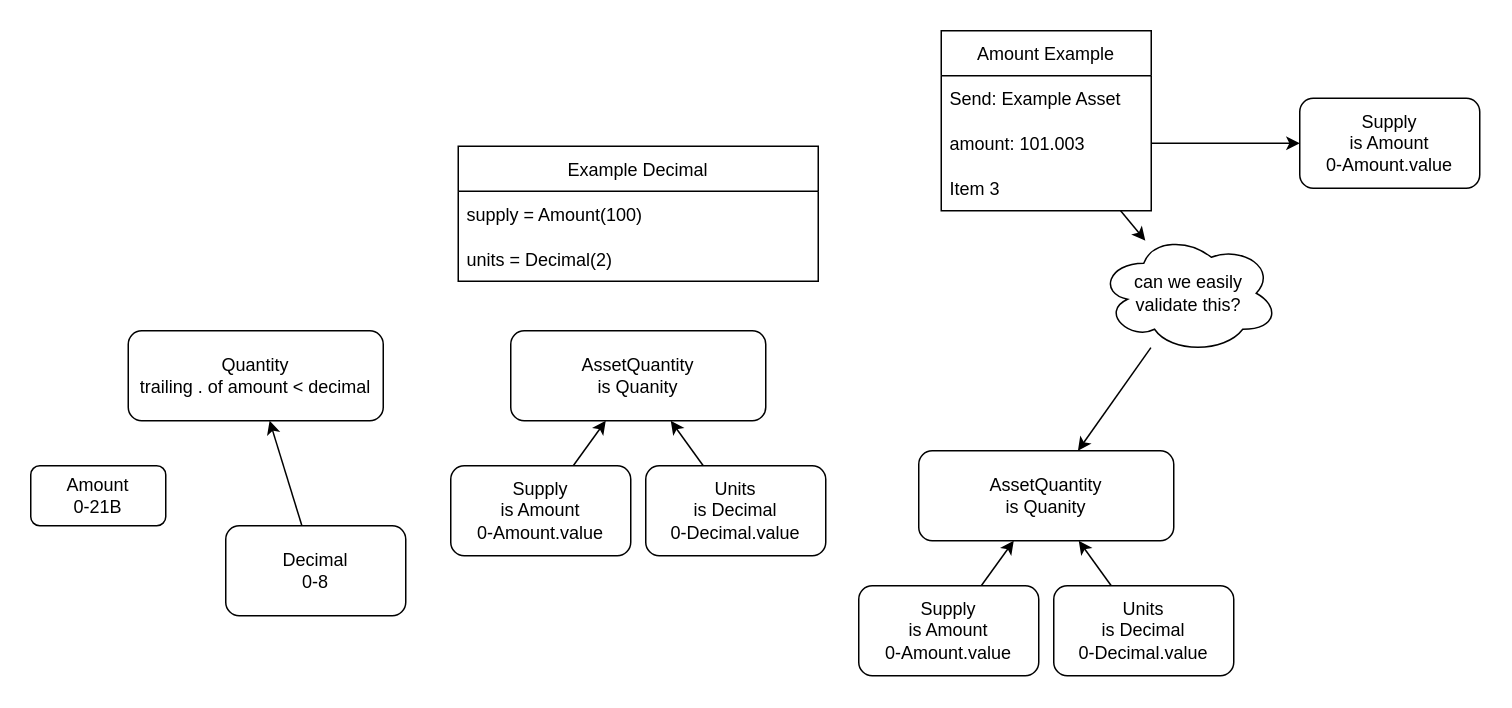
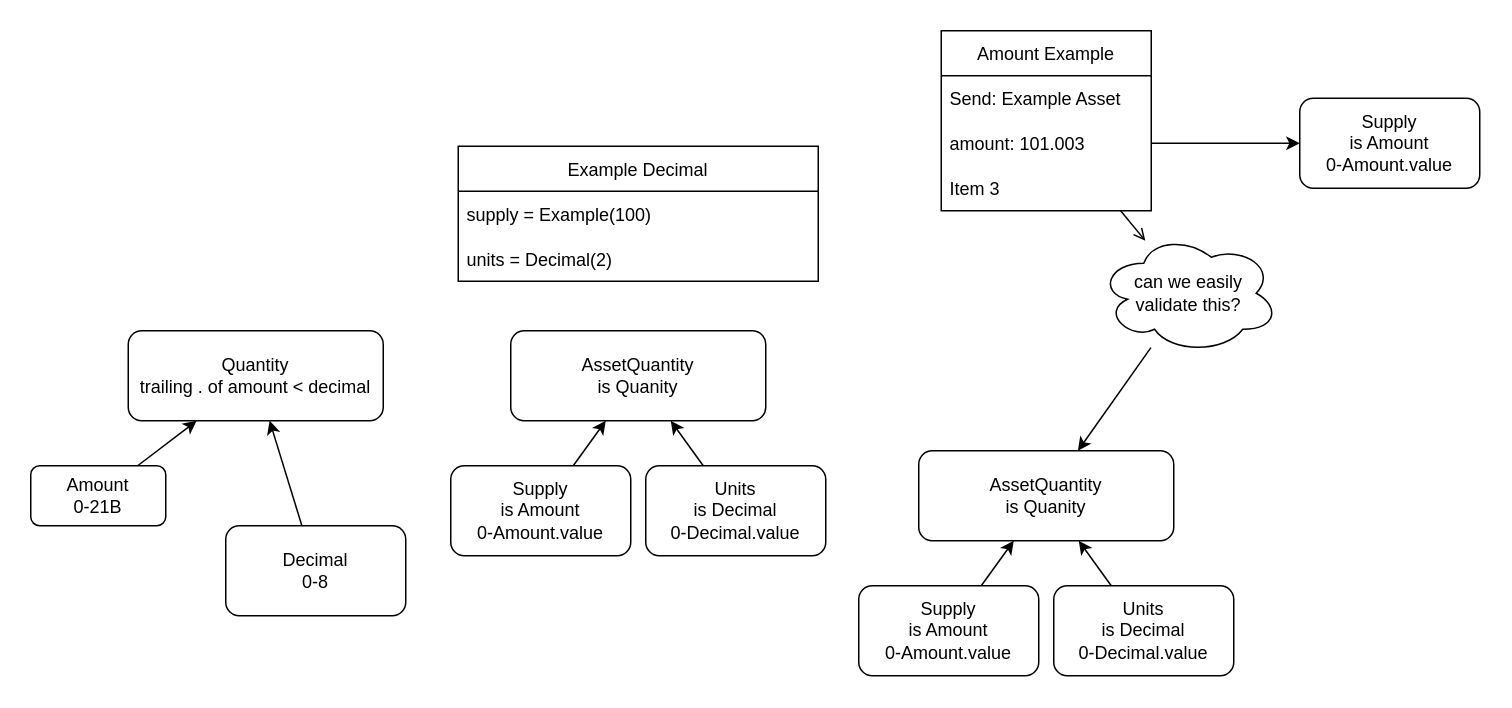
- <mxCell id="13" value="supply = Amount(100)" style="text;strokeColor=none;fillColor=none;align=left;verticalAlign=middle;spacingLeft=4;spacingRight=4;overflow=hidden;points=[[0,0.5],[1,0.5]];portConstraint=eastwest;rotatable=0;" vertex="1" parent="12"><mxGeometry y="30" width="240" height="30" as="geometry" /></mxCell>
+ <mxCell id="13" value="supply = Example(100)" style="text;strokeColor=none;fillColor=none;align=left;verticalAlign=middle;spacingLeft=4;spacingRight=4;overflow=hidden;points=[[0,0.5],[1,0.5]];portConstraint=eastwest;rotatable=0;" vertex="1" parent="12"><mxGeometry y="30" width="240" height="30" as="geometry" /></mxCell>
- <mxCell id="15" style="edgeStyle=none;html=1;" edge="1" parent="1" source="16" target="21"><mxGeometry relative="1" as="geometry" /></mxCell>
+ <mxCell id="15" style="edgeStyle=none;html=1;endArrow=open;" edge="1" parent="1" source="16" target="21"><mxGeometry relative="1" as="geometry" /></mxCell>
+ <mxCell id="2" style="edgeStyle=none;html=1;" edge="1" parent="1" source="3" target="4"><mxGeometry relative="1" as="geometry" /></mxCell>
